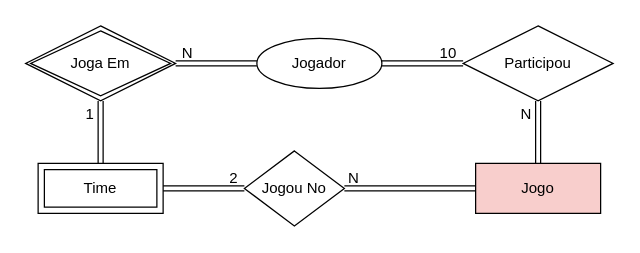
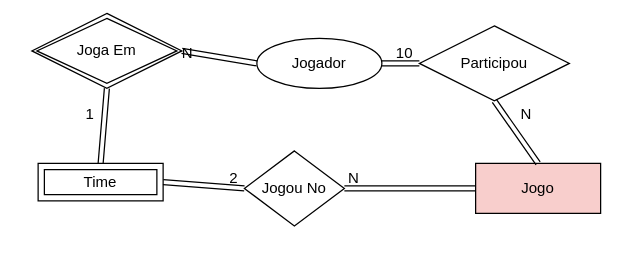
- <mxCell id="5" value="Joga Em" style="shape=rhombus;double=1;perimeter=rhombusPerimeter;whiteSpace=wrap;html=1;align=center;" vertex="1" parent="1"><mxGeometry x="20" y="20" width="120" height="60" as="geometry" /></mxCell>
+ <mxCell id="5" value="Joga Em" style="shape=rhombus;double=1;perimeter=rhombusPerimeter;whiteSpace=wrap;html=1;align=center;" vertex="1" parent="1"><mxGeometry x="25" y="10" width="120" height="60" as="geometry" /></mxCell>
- <mxCell id="17" value="Participou" style="shape=rhombus;perimeter=rhombusPerimeter;whiteSpace=wrap;html=1;align=center;" vertex="1" parent="1"><mxGeometry x="370" y="20" width="120" height="60" as="geometry" /></mxCell>
+ <mxCell id="17" value="Participou" style="shape=rhombus;perimeter=rhombusPerimeter;whiteSpace=wrap;html=1;align=center;" vertex="1" parent="1"><mxGeometry x="335" y="20" width="120" height="60" as="geometry" /></mxCell>
- <mxCell id="4" value="Time" style="shape=ext;margin=3;double=1;whiteSpace=wrap;html=1;align=center;" vertex="1" parent="1"><mxGeometry x="30" y="130" width="100" height="40" as="geometry" /></mxCell>
+ <mxCell id="4" value="Time" style="shape=ext;margin=3;double=1;whiteSpace=wrap;html=1;align=center;" vertex="1" parent="1"><mxGeometry x="30" y="130" width="100" height="30" as="geometry" /></mxCell>
